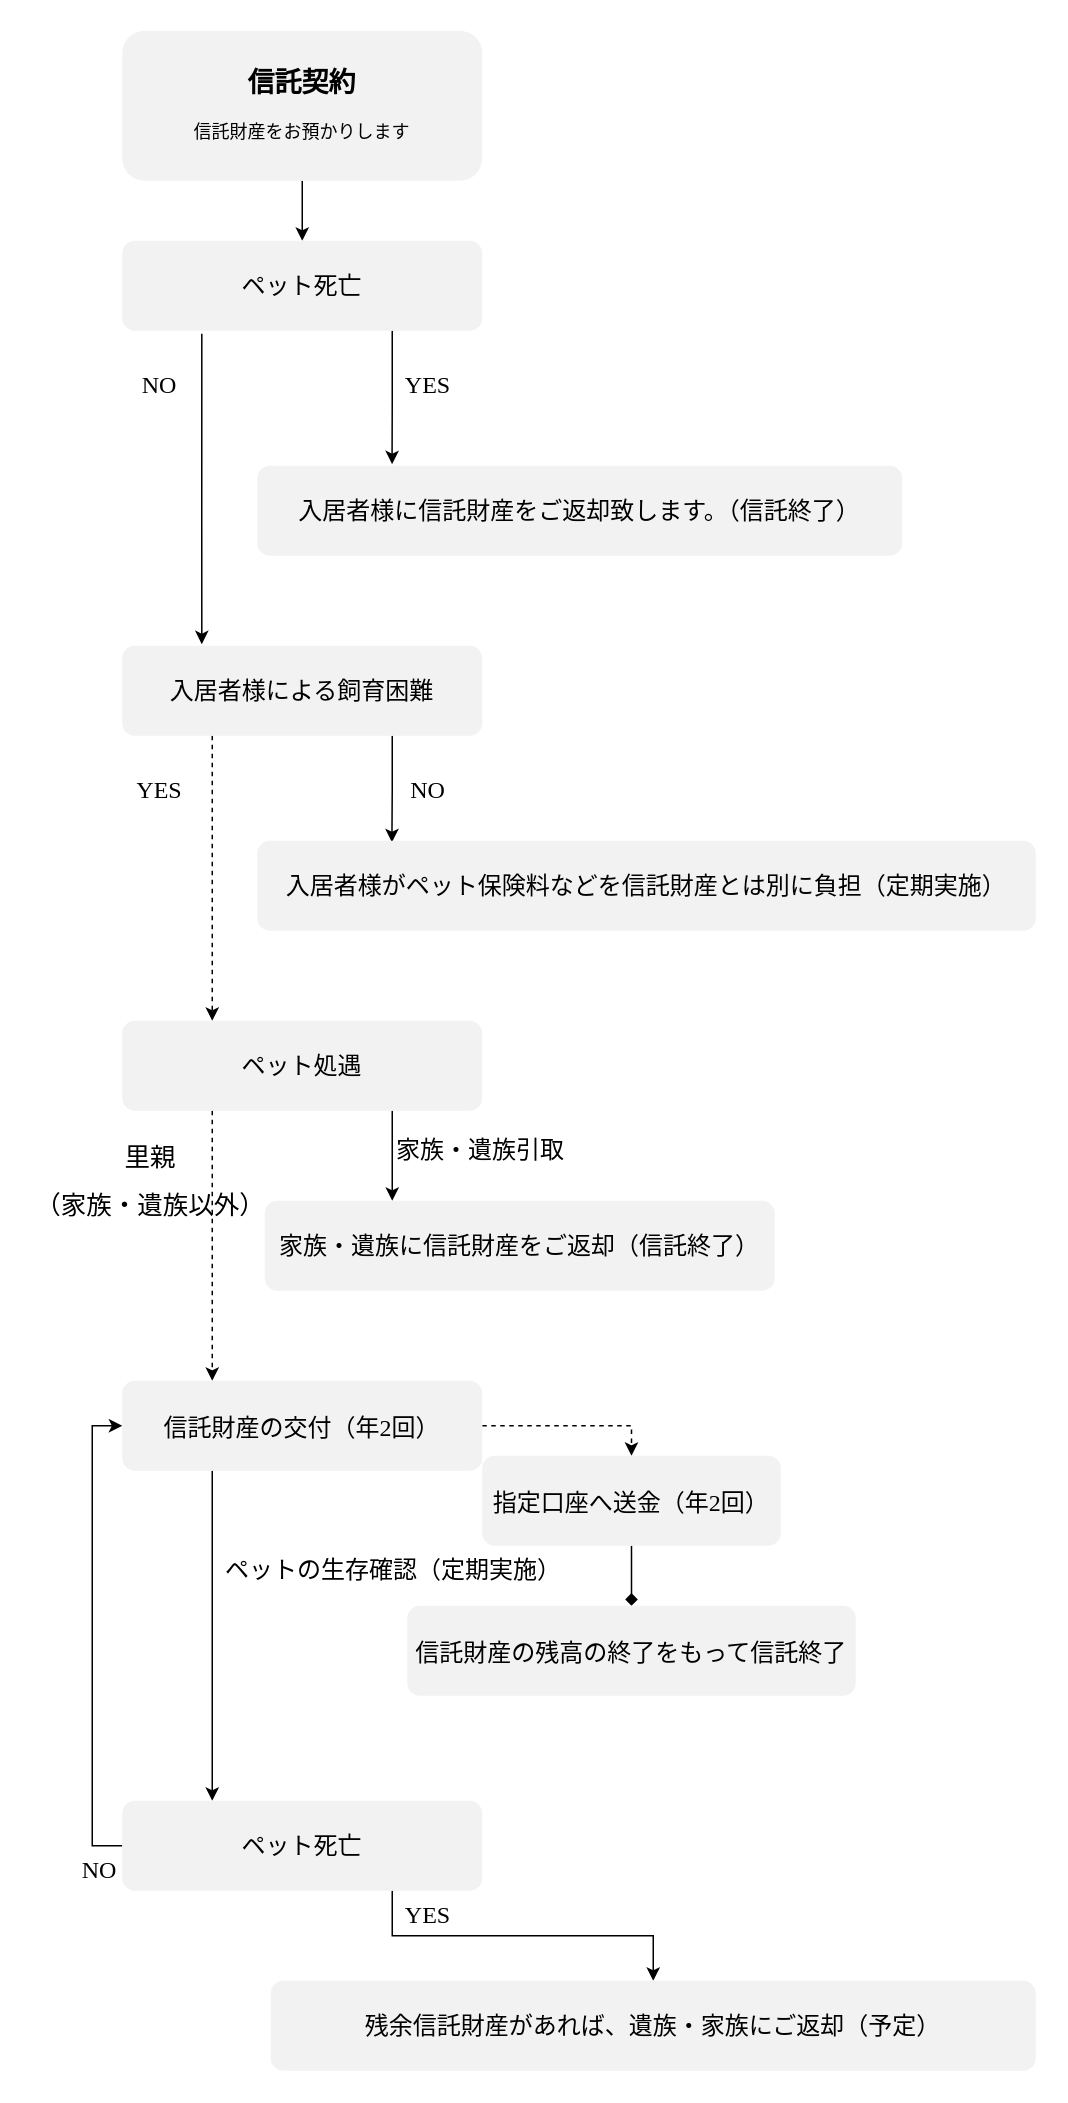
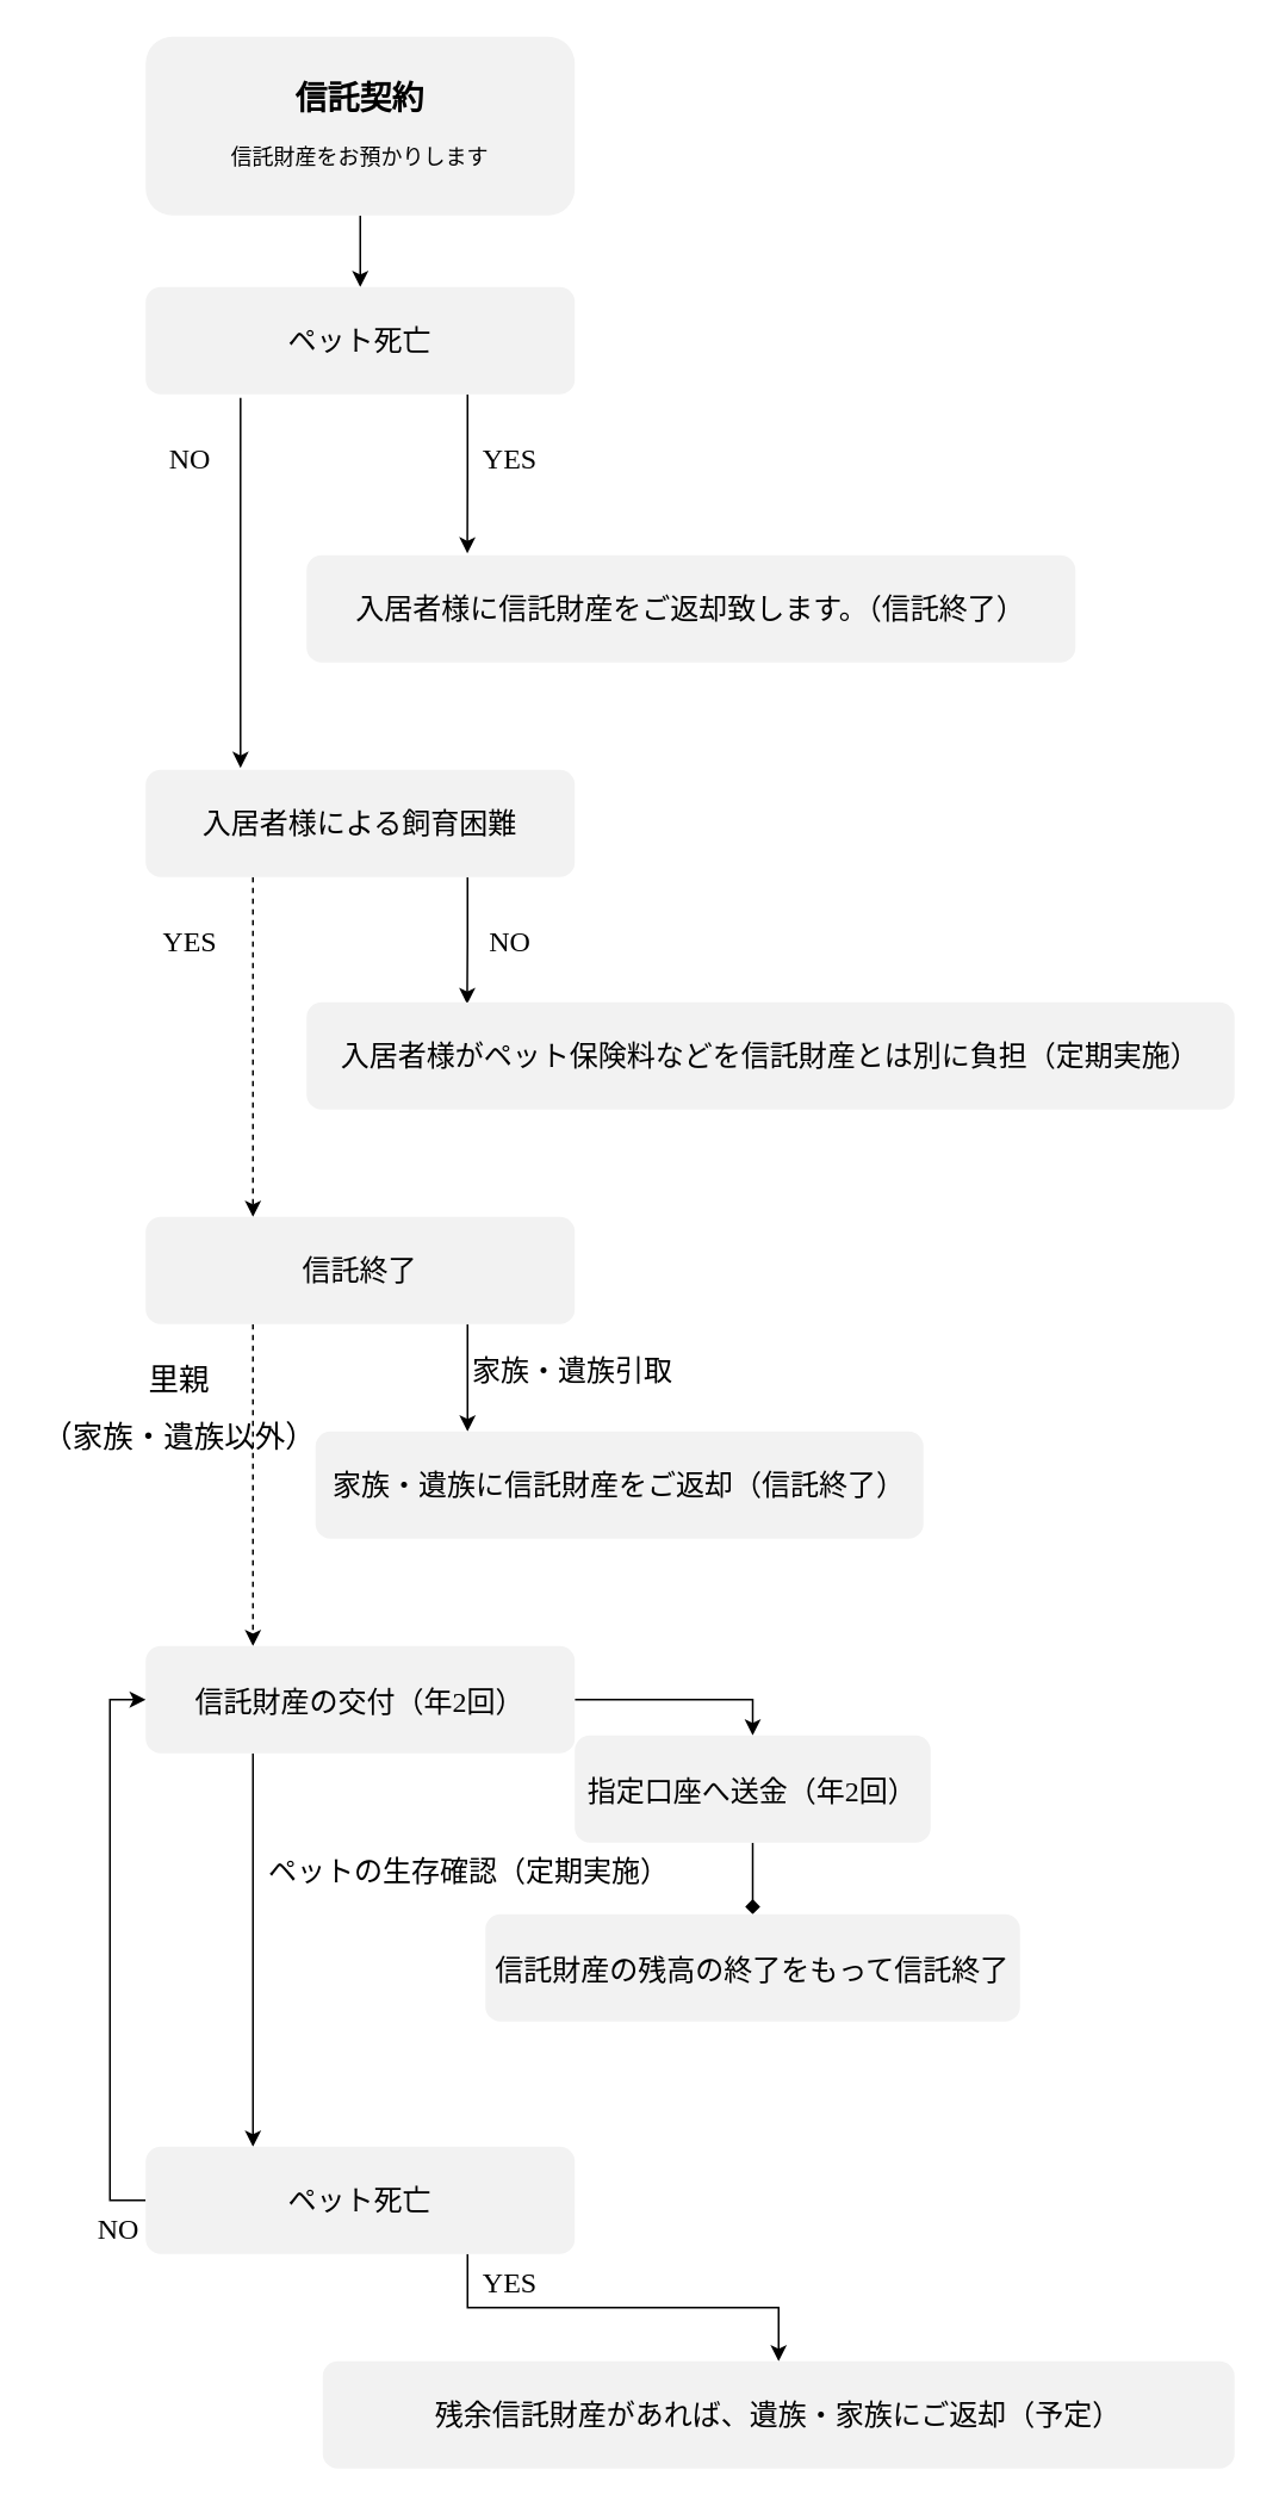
- <mxCell id="13" value="&lt;h2 style=&quot;font-size: 16px;&quot;&gt;&lt;span style=&quot;font-size: 16px; font-weight: normal;&quot;&gt;&lt;font style=&quot;line-height: 100%; font-size: 16px;&quot;&gt;ペット処遇&lt;/font&gt;&lt;/span&gt;&lt;br style=&quot;font-size: 16px;&quot;&gt;&lt;/h2&gt;" style="text;html=1;strokeColor=none;fillColor=#F2F2F2;spacing=5;spacingTop=0;whiteSpace=wrap;overflow=hidden;rounded=1;shadow=0;glass=0;comic=0;gradientColor=none;verticalAlign=middle;labelPosition=center;verticalLabelPosition=middle;align=center;arcSize=14;fontFamily=Noto Sans JP;fontSize=16;" parent="1" vertex="1"><mxGeometry x="81" y="680" width="240" height="60" as="geometry" /></mxCell>
+ <mxCell id="13" value="&lt;h2 style=&quot;font-size: 16px;&quot;&gt;&lt;span style=&quot;font-size: 16px; font-weight: normal;&quot;&gt;&lt;font style=&quot;line-height: 100%; font-size: 16px;&quot;&gt;信託終了&lt;/font&gt;&lt;/span&gt;&lt;br style=&quot;font-size: 16px;&quot;&gt;&lt;/h2&gt;" style="text;html=1;strokeColor=none;fillColor=#F2F2F2;spacing=5;spacingTop=0;whiteSpace=wrap;overflow=hidden;rounded=1;shadow=0;glass=0;comic=0;gradientColor=none;verticalAlign=middle;labelPosition=center;verticalLabelPosition=middle;align=center;arcSize=14;fontFamily=Noto Sans JP;fontSize=16;" parent="1" vertex="1"><mxGeometry x="81" y="680" width="240" height="60" as="geometry" /></mxCell>
- <mxCell id="15" style="edgeStyle=orthogonalEdgeStyle;rounded=0;orthogonalLoop=1;jettySize=auto;html=1;exitX=1;exitY=0.5;exitDx=0;exitDy=0;entryX=0.5;entryY=0;entryDx=0;entryDy=0;fontFamily=Noto Sans JP;fontSize=16;dashed=1;" parent="1" source="16" target="23" edge="1"><mxGeometry relative="1" as="geometry" /></mxCell>
+ <mxCell id="15" style="edgeStyle=orthogonalEdgeStyle;rounded=0;orthogonalLoop=1;jettySize=auto;html=1;exitX=1;exitY=0.5;exitDx=0;exitDy=0;entryX=0.5;entryY=0;entryDx=0;entryDy=0;fontFamily=Noto Sans JP;fontSize=16;" parent="1" source="16" target="23" edge="1"><mxGeometry relative="1" as="geometry" /></mxCell>
